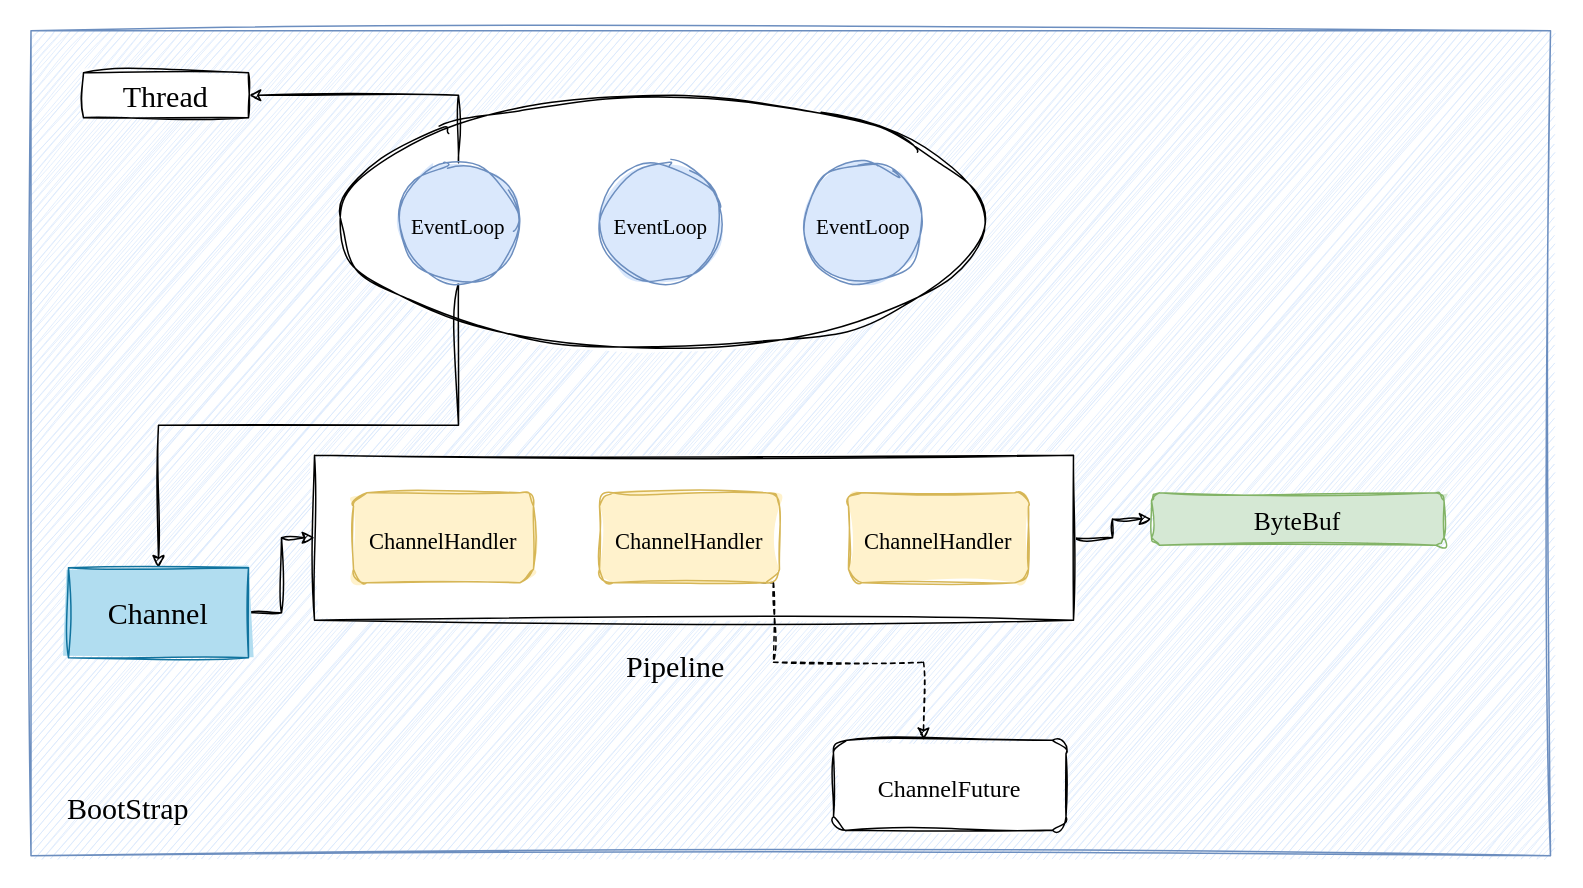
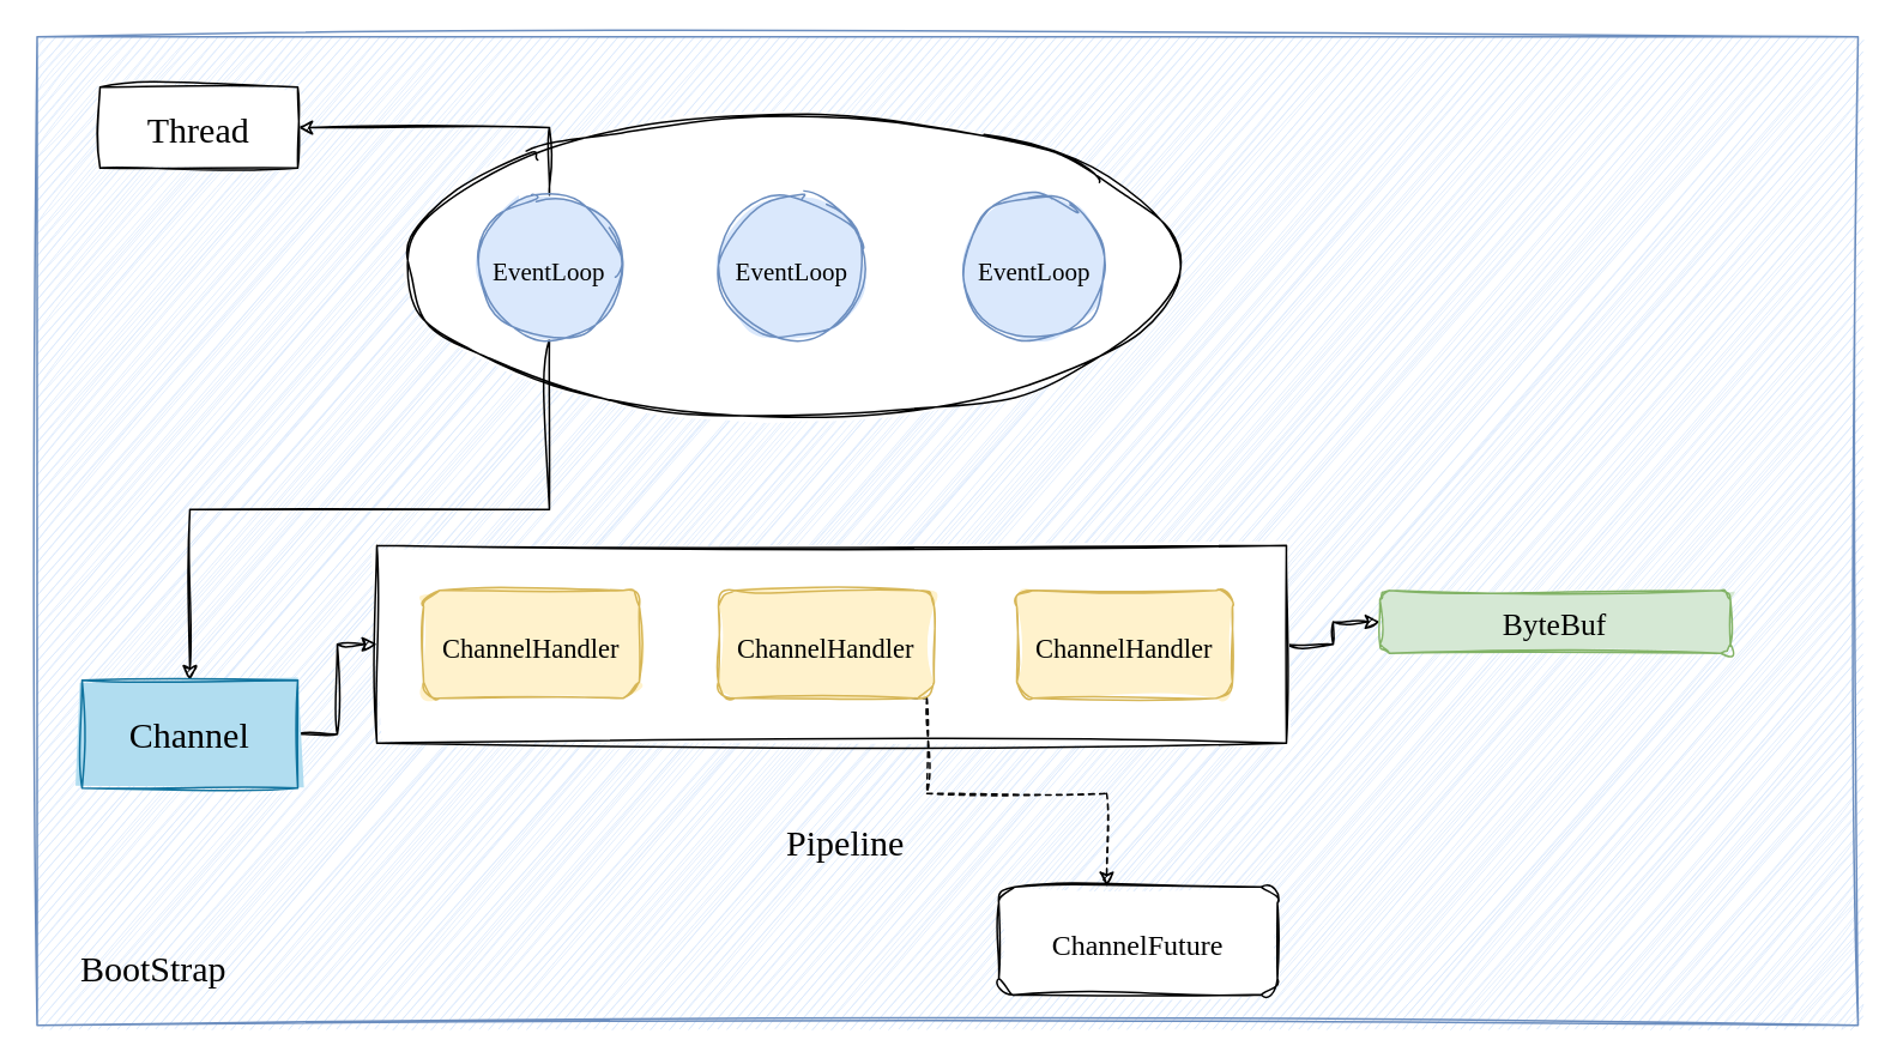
- <mxCell id="18" value="Thread" style="rounded=0;whiteSpace=wrap;html=1;sketch=1;hachureGap=4;jiggle=2;curveFitting=1;fontFamily=Architects Daughter;fontSource=https%3A%2F%2Ffonts.googleapis.com%2Fcss%3Ffamily%3DArchitects%2BDaughter;fontSize=20;" parent="1" vertex="1"><mxGeometry x="55" y="48" width="110" height="30" as="geometry" /></mxCell>
+ <mxCell id="18" value="Thread" style="rounded=0;whiteSpace=wrap;html=1;sketch=1;hachureGap=4;jiggle=2;curveFitting=1;fontFamily=Architects Daughter;fontSource=https%3A%2F%2Ffonts.googleapis.com%2Fcss%3Ffamily%3DArchitects%2BDaughter;fontSize=20;" parent="1" vertex="1"><mxGeometry x="55" y="48" width="110" height="45" as="geometry" /></mxCell>
- <mxCell id="17" value="Pipeline" style="text;html=1;strokeColor=none;fillColor=none;align=center;verticalAlign=middle;whiteSpace=wrap;rounded=0;fontSize=20;fontFamily=Architects Daughter;" parent="1" vertex="1"><mxGeometry x="420" y="428" width="60" height="30" as="geometry" /></mxCell>
+ <mxCell id="17" value="Pipeline" style="text;html=1;strokeColor=none;fillColor=none;align=center;verticalAlign=middle;whiteSpace=wrap;rounded=0;fontSize=20;fontFamily=Architects Daughter;" parent="1" vertex="1"><mxGeometry x="440" y="453" width="60" height="30" as="geometry" /></mxCell>
